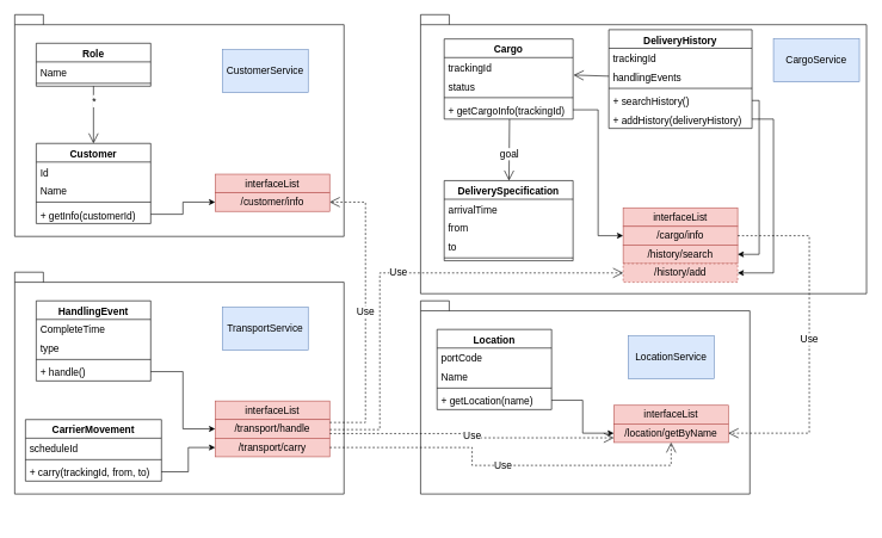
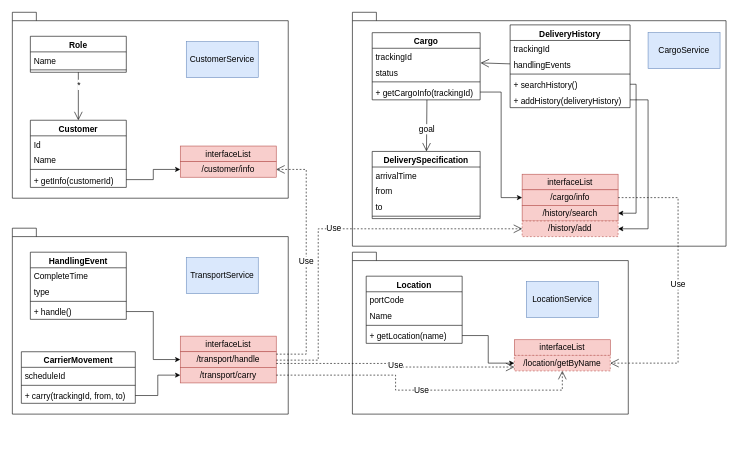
- <mxCell id="71" value="/location/getByName" style="rounded=0;whiteSpace=wrap;html=1;fillColor=#f8cecc;strokeColor=#b85450;fontSize=14;" vertex="1" parent="69"><mxGeometry y="26.0" width="160" height="26.0" as="geometry" /></mxCell>
+ <mxCell id="71" value="/location/getByName" style="rounded=0;whiteSpace=wrap;html=1;fillColor=#f8cecc;strokeColor=#b85450;fontSize=14;dashed=1;" vertex="1" parent="69"><mxGeometry y="26.0" width="160" height="26.0" as="geometry" /></mxCell>
